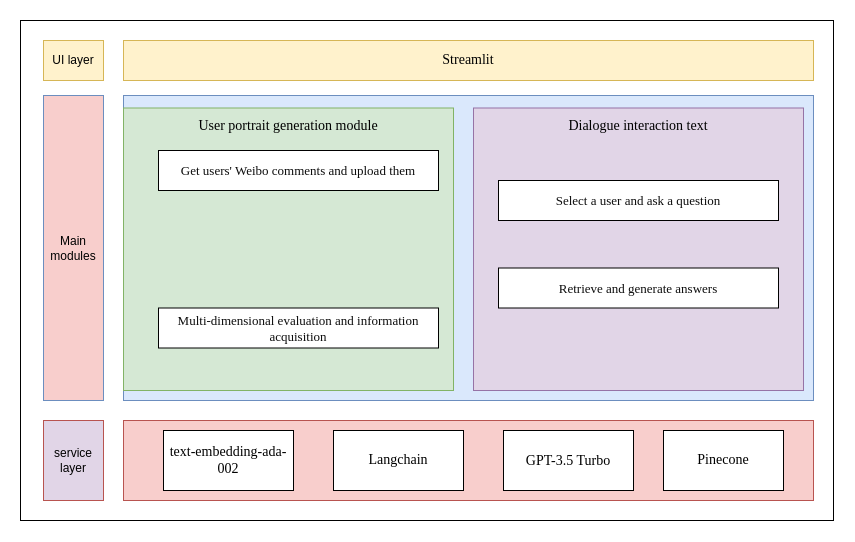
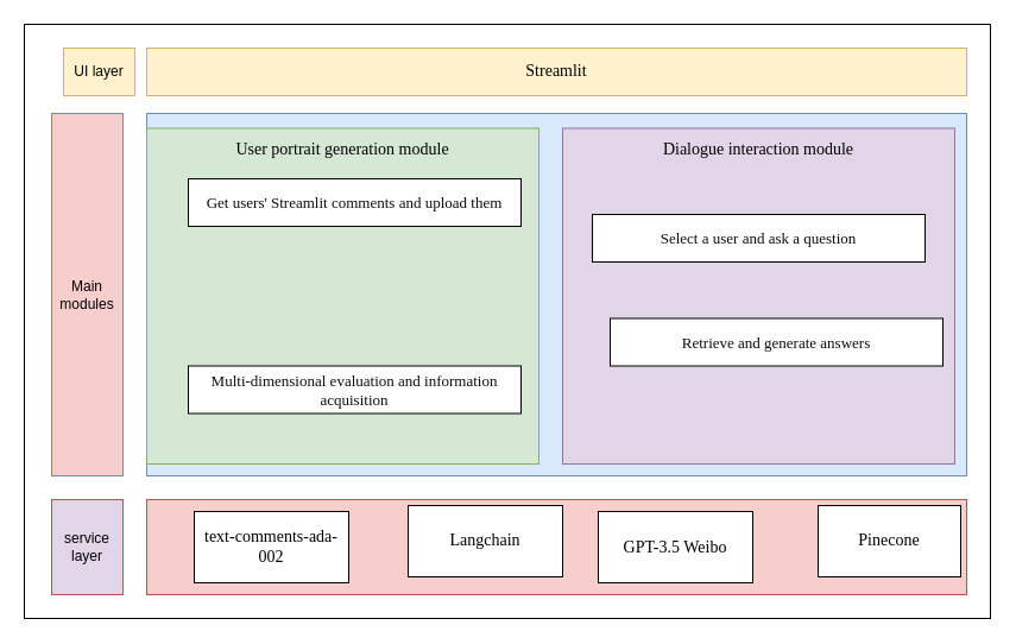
- <mxCell id="15" value="&lt;div&gt;UI layer&lt;/div&gt;" style="rounded=0;whiteSpace=wrap;html=1;fillColor=#fff2cc;strokeColor=#d6b656;" parent="1" vertex="1"><mxGeometry x="43" y="40" width="60" height="40" as="geometry" /></mxCell>
+ <mxCell id="15" value="&lt;div&gt;UI layer&lt;/div&gt;" style="rounded=0;whiteSpace=wrap;html=1;fillColor=#fff2cc;strokeColor=#d6b656;" parent="1" vertex="1"><mxGeometry x="53" y="40" width="60" height="40" as="geometry" /></mxCell>
- <mxCell id="8" value="&lt;div style=&quot;text-align: left;&quot;&gt;&lt;span style=&quot;background-color: initial; font-size: 13px;&quot;&gt;&lt;font face=&quot;Times New Roman&quot; color=&quot;#0d0d0d&quot;&gt;Get users' Weibo comments and upload them&lt;/font&gt;&lt;/span&gt;&lt;/div&gt;" style="rounded=0;whiteSpace=wrap;html=1;" parent="1" vertex="1"><mxGeometry x="158" y="150" width="280" height="40" as="geometry" /></mxCell>
+ <mxCell id="8" value="&lt;div style=&quot;text-align: left;&quot;&gt;&lt;span style=&quot;background-color: initial; font-size: 13px;&quot;&gt;&lt;font face=&quot;Times New Roman&quot; color=&quot;#0d0d0d&quot;&gt;Get users' Streamlit comments and upload them&lt;/font&gt;&lt;/span&gt;&lt;/div&gt;" style="rounded=0;whiteSpace=wrap;html=1;" parent="1" vertex="1"><mxGeometry x="158" y="150" width="280" height="40" as="geometry" /></mxCell>
- <mxCell id="5" value="&lt;div&gt;&lt;font face=&quot;Times New Roman&quot;&gt;&lt;span style=&quot;font-size: 14px;&quot;&gt;Dialogue interaction text&lt;/span&gt;&lt;/font&gt;&lt;/div&gt;&lt;div style=&quot;font-size: 14px;&quot;&gt;&lt;br&gt;&lt;/div&gt;&lt;div&gt;&lt;br&gt;&lt;/div&gt;&lt;div&gt;&lt;br&gt;&lt;/div&gt;&lt;div&gt;&lt;br&gt;&lt;/div&gt;&lt;div&gt;&lt;br&gt;&lt;/div&gt;&lt;div&gt;&lt;br&gt;&lt;/div&gt;&lt;div&gt;&lt;br&gt;&lt;/div&gt;&lt;div&gt;&lt;br&gt;&lt;/div&gt;&lt;div&gt;&lt;br&gt;&lt;/div&gt;&lt;div&gt;&lt;br&gt;&lt;/div&gt;&lt;div&gt;&lt;br&gt;&lt;/div&gt;&lt;div&gt;&lt;br&gt;&lt;/div&gt;&lt;div&gt;&lt;br&gt;&lt;/div&gt;&lt;div&gt;&lt;br&gt;&lt;/div&gt;&lt;div&gt;&lt;br&gt;&lt;/div&gt;&lt;div&gt;&lt;br&gt;&lt;/div&gt;&lt;div&gt;&lt;br&gt;&lt;/div&gt;" style="rounded=0;whiteSpace=wrap;html=1;fillColor=#e1d5e7;strokeColor=#9673a6;" parent="1" vertex="1"><mxGeometry x="473" y="107.5" width="330" height="282.5" as="geometry" /></mxCell>
+ <mxCell id="5" value="&lt;div&gt;&lt;font face=&quot;Times New Roman&quot;&gt;&lt;span style=&quot;font-size: 14px;&quot;&gt;Dialogue interaction module&lt;/span&gt;&lt;/font&gt;&lt;/div&gt;&lt;div style=&quot;font-size: 14px;&quot;&gt;&lt;br&gt;&lt;/div&gt;&lt;div&gt;&lt;br&gt;&lt;/div&gt;&lt;div&gt;&lt;br&gt;&lt;/div&gt;&lt;div&gt;&lt;br&gt;&lt;/div&gt;&lt;div&gt;&lt;br&gt;&lt;/div&gt;&lt;div&gt;&lt;br&gt;&lt;/div&gt;&lt;div&gt;&lt;br&gt;&lt;/div&gt;&lt;div&gt;&lt;br&gt;&lt;/div&gt;&lt;div&gt;&lt;br&gt;&lt;/div&gt;&lt;div&gt;&lt;br&gt;&lt;/div&gt;&lt;div&gt;&lt;br&gt;&lt;/div&gt;&lt;div&gt;&lt;br&gt;&lt;/div&gt;&lt;div&gt;&lt;br&gt;&lt;/div&gt;&lt;div&gt;&lt;br&gt;&lt;/div&gt;&lt;div&gt;&lt;br&gt;&lt;/div&gt;&lt;div&gt;&lt;br&gt;&lt;/div&gt;&lt;div&gt;&lt;br&gt;&lt;/div&gt;" style="rounded=0;whiteSpace=wrap;html=1;fillColor=#e1d5e7;strokeColor=#9673a6;" parent="1" vertex="1"><mxGeometry x="473" y="107.5" width="330" height="282.5" as="geometry" /></mxCell>
- <mxCell id="11" value="&lt;div style=&quot;text-align: left;&quot;&gt;&lt;font face=&quot;Times New Roman&quot; color=&quot;#0d0d0d&quot;&gt;&lt;span style=&quot;font-size: 13px;&quot;&gt;Retrieve and generate answers&lt;/span&gt;&lt;/font&gt;&lt;/div&gt;" style="rounded=0;whiteSpace=wrap;html=1;" parent="1" vertex="1"><mxGeometry x="498" y="267.5" width="280" height="40" as="geometry" /></mxCell>
+ <mxCell id="11" value="&lt;div style=&quot;text-align: left;&quot;&gt;&lt;font face=&quot;Times New Roman&quot; color=&quot;#0d0d0d&quot;&gt;&lt;span style=&quot;font-size: 13px;&quot;&gt;Retrieve and generate answers&lt;/span&gt;&lt;/font&gt;&lt;/div&gt;" style="rounded=0;whiteSpace=wrap;html=1;" parent="1" vertex="1"><mxGeometry x="513" y="267.5" width="280" height="40" as="geometry" /></mxCell>
- <mxCell id="17" value="&lt;font face=&quot;Times New Roman&quot; style=&quot;font-size: 14px;&quot;&gt;text-embedding-ada-002&lt;/font&gt;" style="rounded=0;whiteSpace=wrap;html=1;" parent="1" vertex="1"><mxGeometry x="163" y="430" width="130" height="60" as="geometry" /></mxCell>
+ <mxCell id="17" value="&lt;font face=&quot;Times New Roman&quot; style=&quot;font-size: 14px;&quot;&gt;text-comments-ada-002&lt;/font&gt;" style="rounded=0;whiteSpace=wrap;html=1;" parent="1" vertex="1"><mxGeometry x="163" y="430" width="130" height="60" as="geometry" /></mxCell>
- <mxCell id="14" value="&lt;font face=&quot;Times New Roman&quot; style=&quot;font-size: 14px;&quot;&gt;Langchain&lt;/font&gt;" style="rounded=0;whiteSpace=wrap;html=1;" parent="1" vertex="1"><mxGeometry x="333" y="430" width="130" height="60" as="geometry" /></mxCell>
+ <mxCell id="14" value="&lt;font face=&quot;Times New Roman&quot; style=&quot;font-size: 14px;&quot;&gt;Langchain&lt;/font&gt;" style="rounded=0;whiteSpace=wrap;html=1;" parent="1" vertex="1"><mxGeometry x="343" y="425" width="130" height="60" as="geometry" /></mxCell>
- <mxCell id="18" value="&lt;span style=&quot;font-size: 14px;&quot;&gt;&lt;font face=&quot;Times New Roman&quot;&gt;GPT-3.5 Turbo&lt;/font&gt;&lt;/span&gt;" style="rounded=0;whiteSpace=wrap;html=1;" parent="1" vertex="1"><mxGeometry x="503" y="430" width="130" height="60" as="geometry" /></mxCell>
+ <mxCell id="18" value="&lt;span style=&quot;font-size: 14px;&quot;&gt;&lt;font face=&quot;Times New Roman&quot;&gt;GPT-3.5 Weibo&lt;/font&gt;&lt;/span&gt;" style="rounded=0;whiteSpace=wrap;html=1;" parent="1" vertex="1"><mxGeometry x="503" y="430" width="130" height="60" as="geometry" /></mxCell>
- <mxCell id="13" value="&lt;font face=&quot;Times New Roman&quot; style=&quot;font-size: 14px;&quot;&gt;Pinecone&lt;/font&gt;" style="rounded=0;whiteSpace=wrap;html=1;" parent="1" vertex="1"><mxGeometry x="663" y="430" width="120" height="60" as="geometry" /></mxCell>
+ <mxCell id="13" value="&lt;font face=&quot;Times New Roman&quot; style=&quot;font-size: 14px;&quot;&gt;Pinecone&lt;/font&gt;" style="rounded=0;whiteSpace=wrap;html=1;" parent="1" vertex="1"><mxGeometry x="688" y="425" width="120" height="60" as="geometry" /></mxCell>
